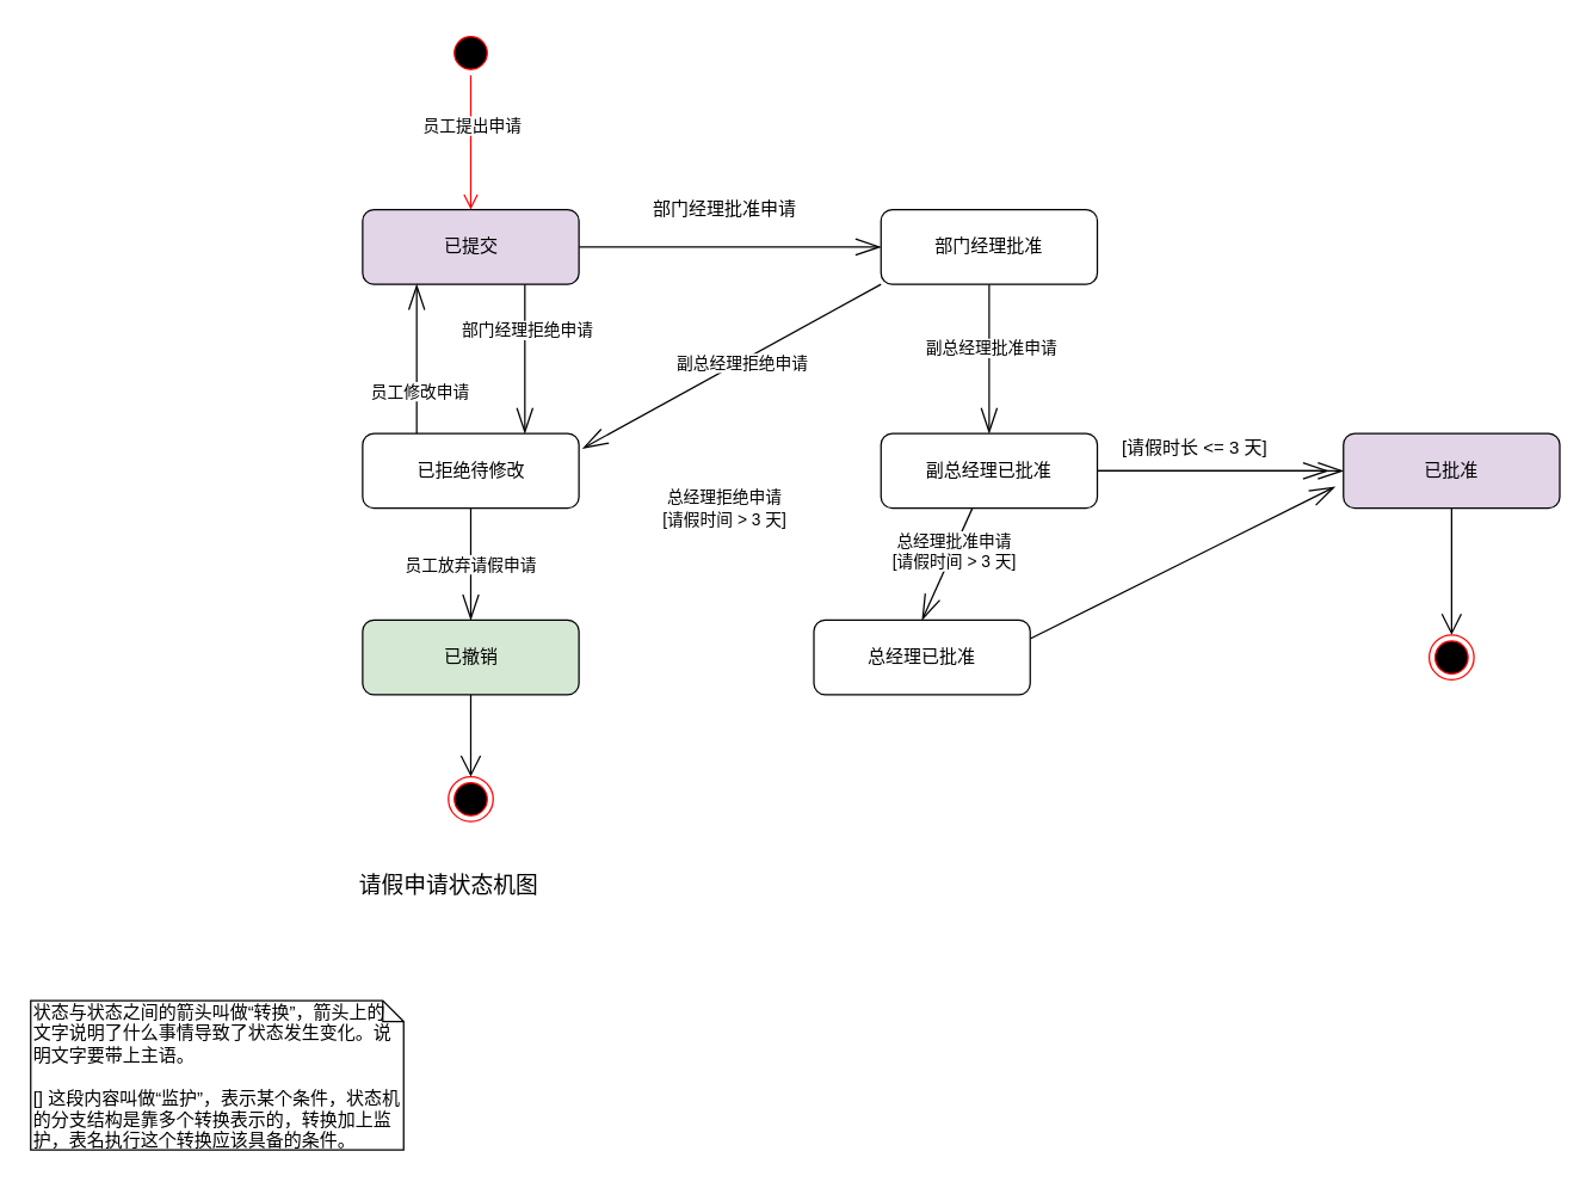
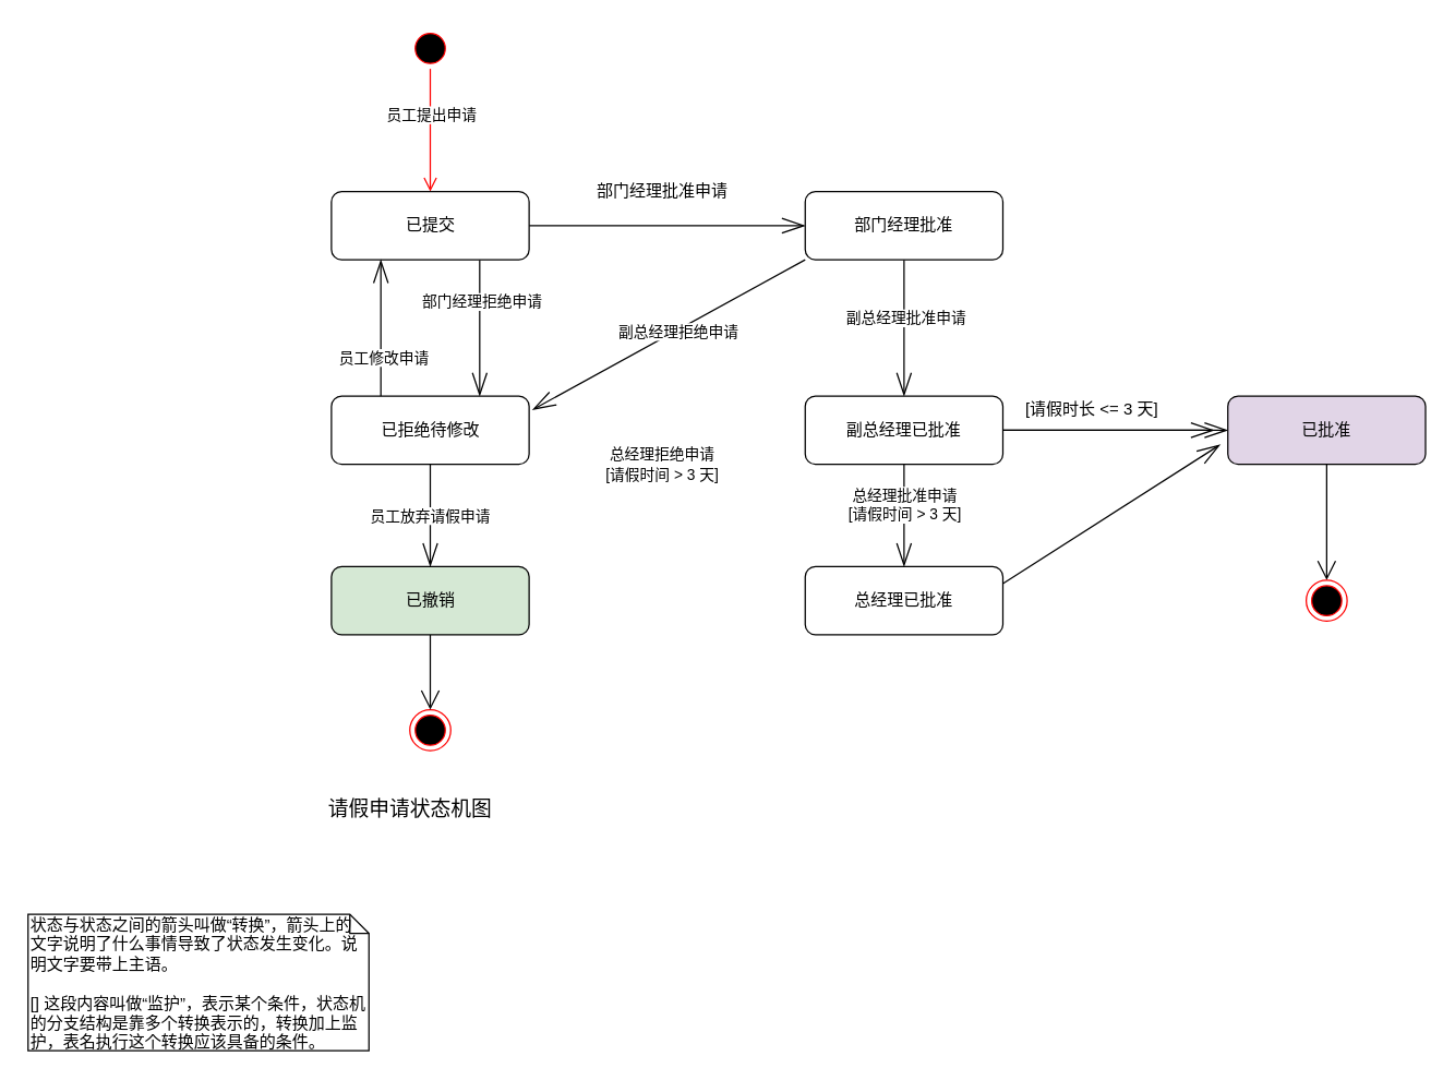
- <mxCell id="8" value="已提交" style="rounded=1;whiteSpace=wrap;html=1;fillColor=#e1d5e7;" parent="1" vertex="1"><mxGeometry x="242.5" y="140" width="145" height="50" as="geometry" /></mxCell>
+ <mxCell id="8" value="已提交" style="rounded=1;whiteSpace=wrap;html=1;" parent="1" vertex="1"><mxGeometry x="242.5" y="140" width="145" height="50" as="geometry" /></mxCell>
- <mxCell id="26" value="总经理已批准" style="rounded=1;whiteSpace=wrap;html=1;" parent="1" vertex="1"><mxGeometry x="545" y="415" width="145" height="50" as="geometry" /></mxCell>
+ <mxCell id="26" value="总经理已批准" style="rounded=1;whiteSpace=wrap;html=1;" parent="1" vertex="1"><mxGeometry x="590" y="415" width="145" height="50" as="geometry" /></mxCell>
